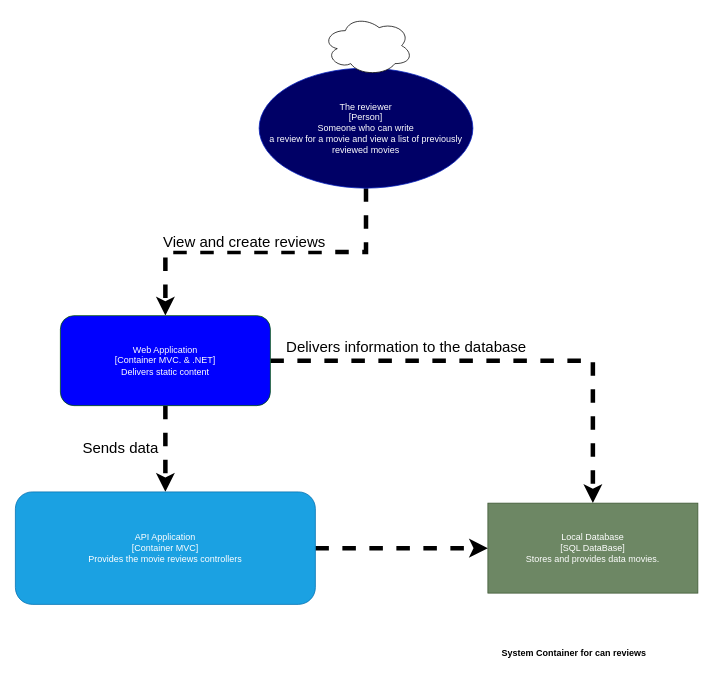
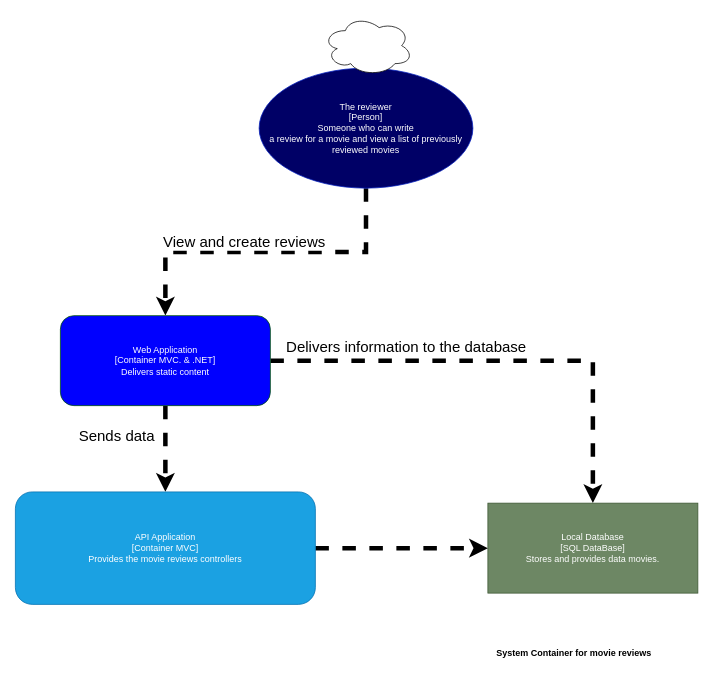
- <mxCell id="14" value="Sends data" style="text;html=1;align=center;verticalAlign=middle;resizable=0;points=[];autosize=1;fontSize=20;" vertex="1" parent="1"><mxGeometry x="100" y="580" width="120" height="30" as="geometry" /></mxCell>
+ <mxCell id="14" value="Sends data" style="text;html=1;align=center;verticalAlign=middle;resizable=0;points=[];autosize=1;fontSize=20;" vertex="1" parent="1"><mxGeometry x="95" y="565" width="120" height="30" as="geometry" /></mxCell>
- <mxCell id="2" value="&lt;b&gt;System Container for can reviews&lt;/b&gt;" style="text;html=1;strokeColor=none;fillColor=none;align=center;verticalAlign=middle;whiteSpace=wrap;rounded=0;" parent="1" vertex="1"><mxGeometry x="640" y="860" width="250" height="20" as="geometry" /></mxCell>
+ <mxCell id="2" value="&lt;b&gt;System Container for movie reviews&lt;/b&gt;" style="text;html=1;strokeColor=none;fillColor=none;align=center;verticalAlign=middle;whiteSpace=wrap;rounded=0;" parent="1" vertex="1"><mxGeometry x="640" y="860" width="250" height="20" as="geometry" /></mxCell>
